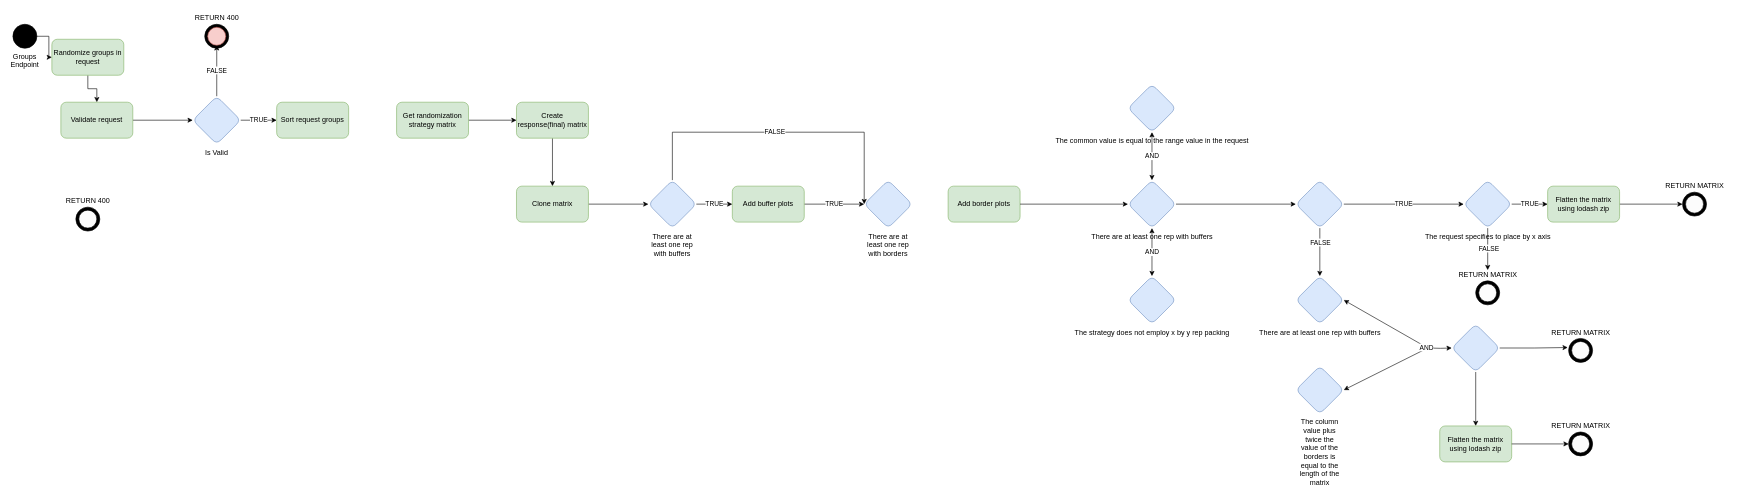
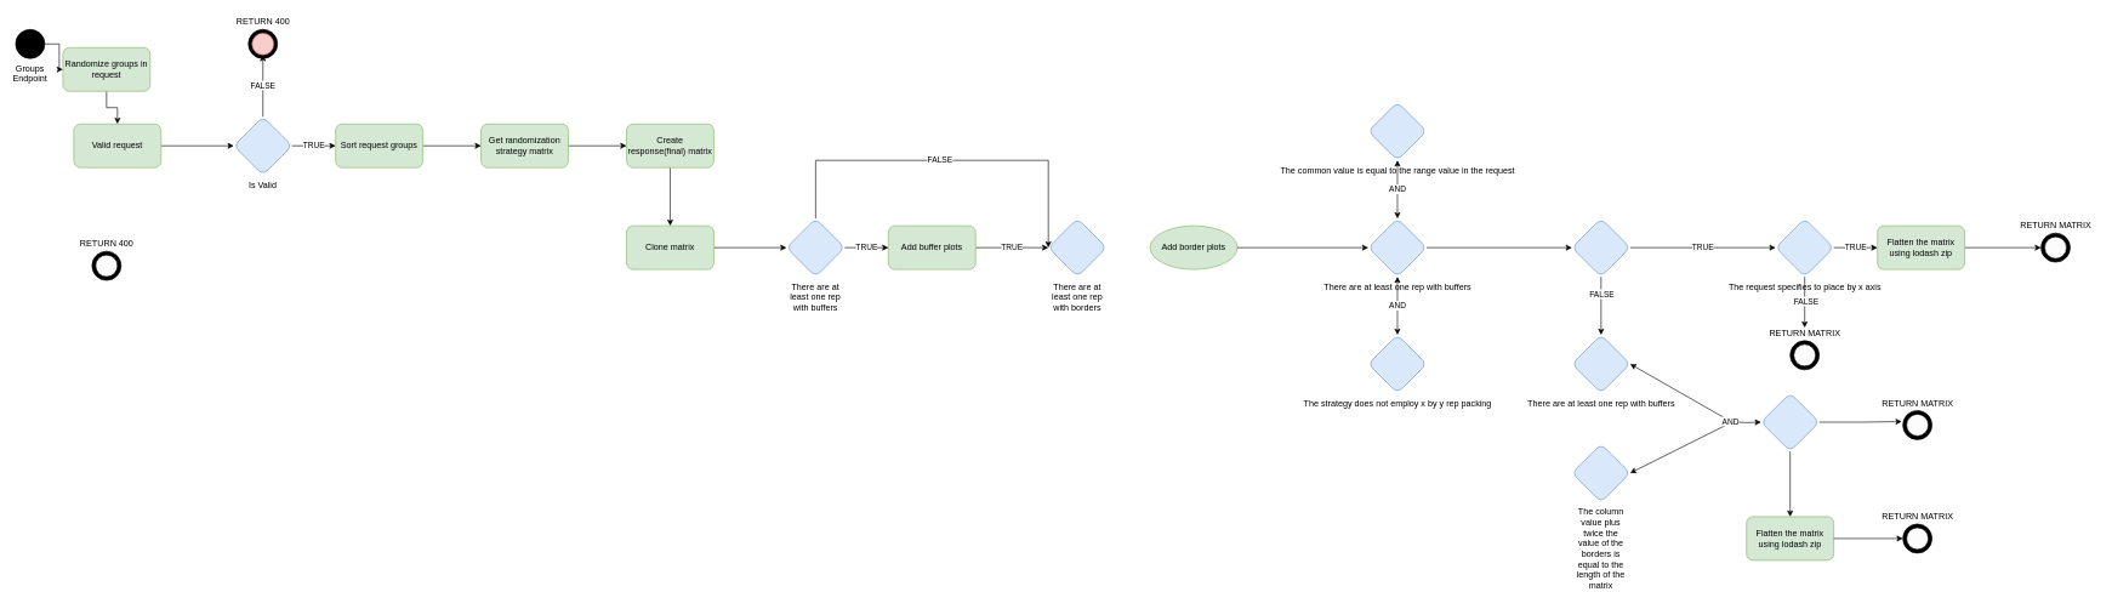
- <mxCell id="7" value="Validate request" style="rounded=1;whiteSpace=wrap;html=1;fillColor=#d5e8d4;strokeColor=#82b366;" vertex="1" parent="1"><mxGeometry x="100" y="170" width="120" height="60" as="geometry" /></mxCell>
+ <mxCell id="7" value="Valid request" style="rounded=1;whiteSpace=wrap;html=1;fillColor=#d5e8d4;strokeColor=#82b366;" vertex="1" parent="1"><mxGeometry x="100" y="170" width="120" height="60" as="geometry" /></mxCell>
+ <mxCell id="21" value="" style="edgeStyle=orthogonalEdgeStyle;rounded=0;orthogonalLoop=1;jettySize=auto;html=1;fontColor=#CCFFCC;" edge="1" parent="1" source="22" target="24"><mxGeometry relative="1" as="geometry" /></mxCell>
- <mxCell id="35" value="Add border plots" style="whiteSpace=wrap;html=1;verticalAlign=middle;fillColor=#d5e8d4;strokeColor=#82b366;rounded=1;" vertex="1" parent="1"><mxGeometry x="1580" y="310" width="120" height="60" as="geometry" /></mxCell>
+ <mxCell id="35" value="Add border plots" style="ellipse;whiteSpace=wrap;html=1;verticalAlign=middle;fillColor=#d5e8d4;strokeColor=#82b366;" vertex="1" parent="1"><mxGeometry x="1580" y="310" width="120" height="60" as="geometry" /></mxCell>
